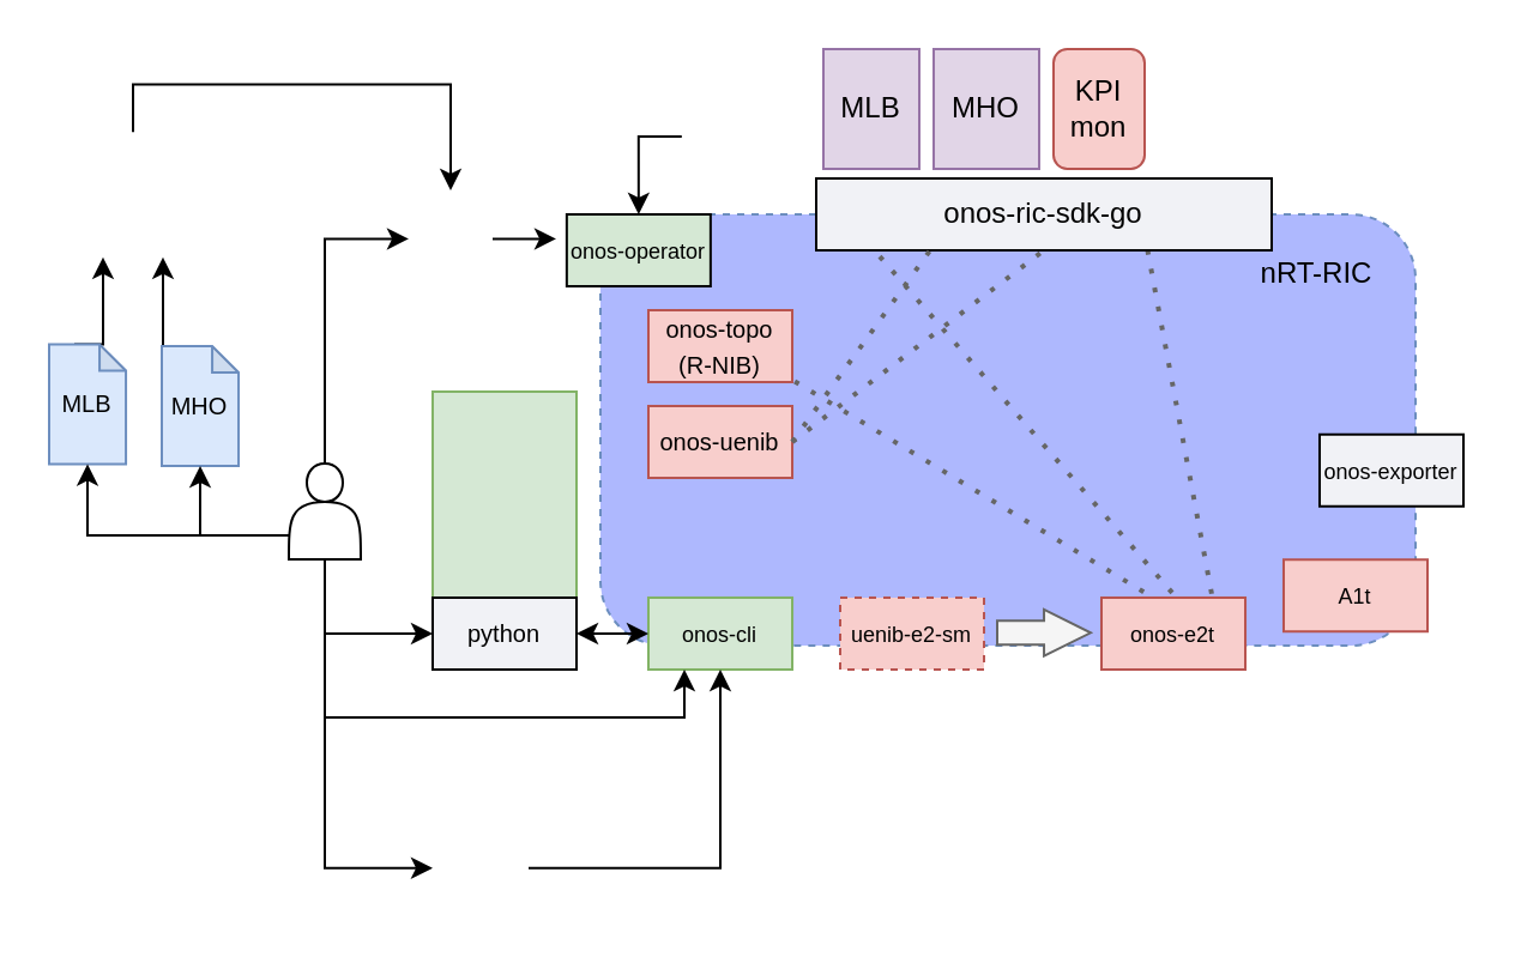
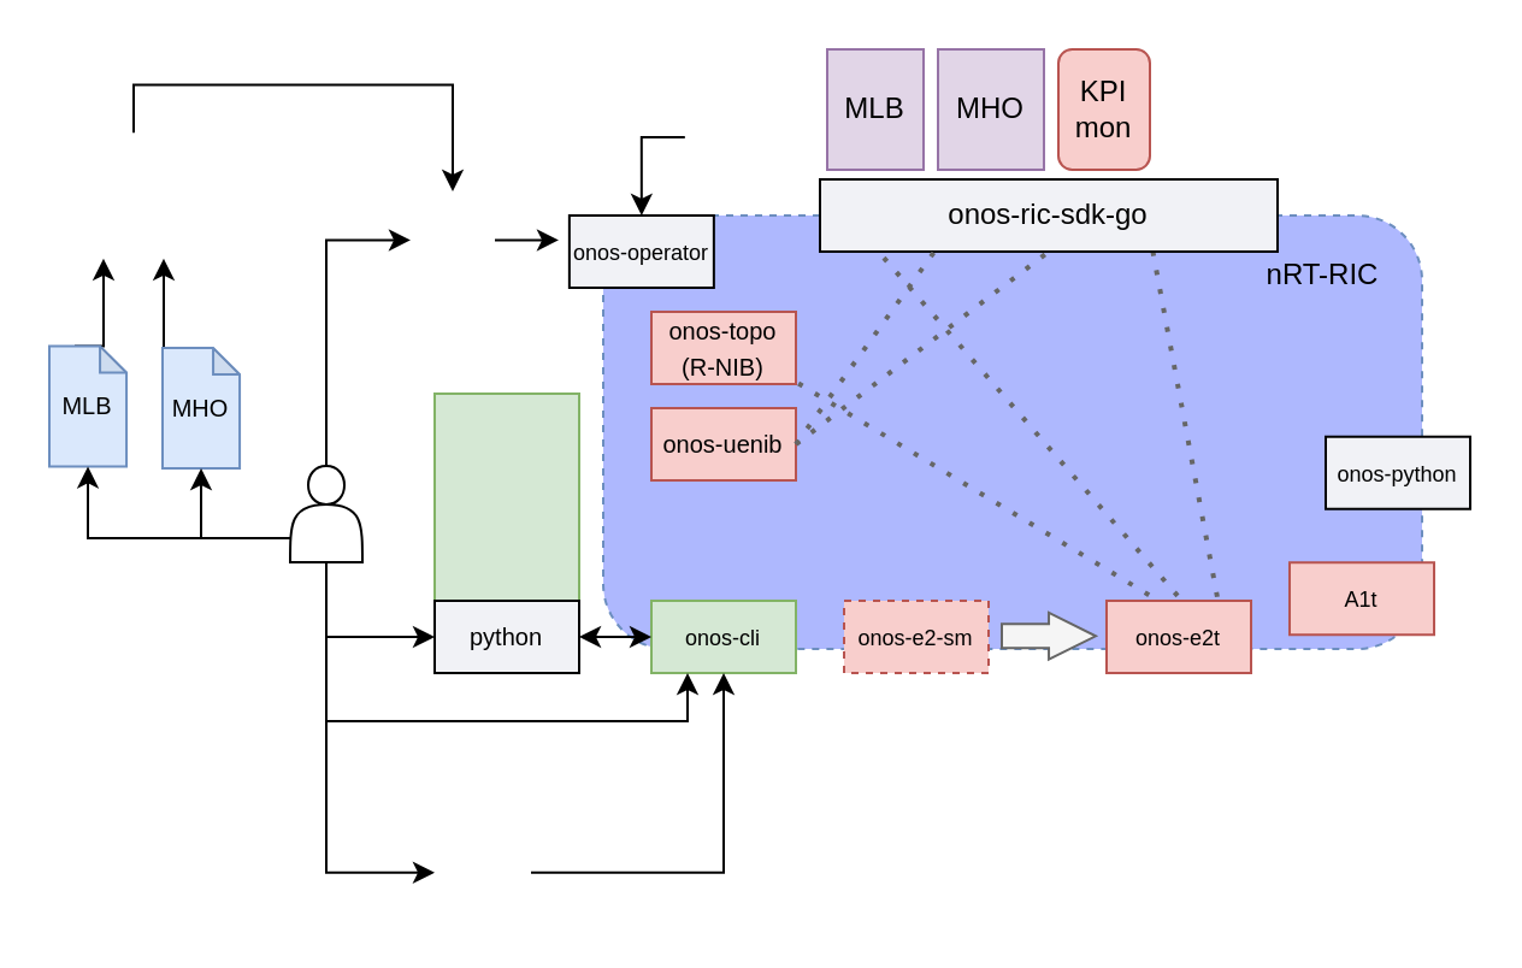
- <mxCell id="4" value="&lt;font style=&quot;font-size: 9px;&quot;&gt;onos-operator&lt;/font&gt;" style="rounded=0;whiteSpace=wrap;html=1;fillColor=#d5e8d4;" parent="1" vertex="1"><mxGeometry x="235.93" y="89" width="60" height="30" as="geometry" /></mxCell>
+ <mxCell id="4" value="&lt;font style=&quot;font-size: 9px;&quot;&gt;onos-operator&lt;/font&gt;" style="rounded=0;whiteSpace=wrap;html=1;fillColor=#F1F2F6;" parent="1" vertex="1"><mxGeometry x="235.93" y="89" width="60" height="30" as="geometry" /></mxCell>
- <mxCell id="9" value="&lt;font style=&quot;font-size: 9px;&quot;&gt;onos-exporter&lt;/font&gt;" style="rounded=0;whiteSpace=wrap;html=1;fillColor=#F1F2F6;" parent="1" vertex="1"><mxGeometry x="550" y="180.87" width="60" height="30" as="geometry" /></mxCell>
+ <mxCell id="9" value="&lt;font style=&quot;font-size: 9px;&quot;&gt;onos-python&lt;/font&gt;" style="rounded=0;whiteSpace=wrap;html=1;fillColor=#F1F2F6;" parent="1" vertex="1"><mxGeometry x="550" y="180.87" width="60" height="30" as="geometry" /></mxCell>
- <mxCell id="7" value="&lt;font style=&quot;font-size: 9px;&quot;&gt;uenib-e2-sm&lt;/font&gt;" style="rounded=0;whiteSpace=wrap;html=1;dashed=1;fillColor=#f8cecc;strokeColor=#b85450;" parent="1" vertex="1"><mxGeometry x="350" y="249" width="60" height="30" as="geometry" /></mxCell>
+ <mxCell id="7" value="&lt;font style=&quot;font-size: 9px;&quot;&gt;onos-e2-sm&lt;/font&gt;" style="rounded=0;whiteSpace=wrap;html=1;dashed=1;fillColor=#f8cecc;strokeColor=#b85450;" parent="1" vertex="1"><mxGeometry x="350" y="249" width="60" height="30" as="geometry" /></mxCell>
